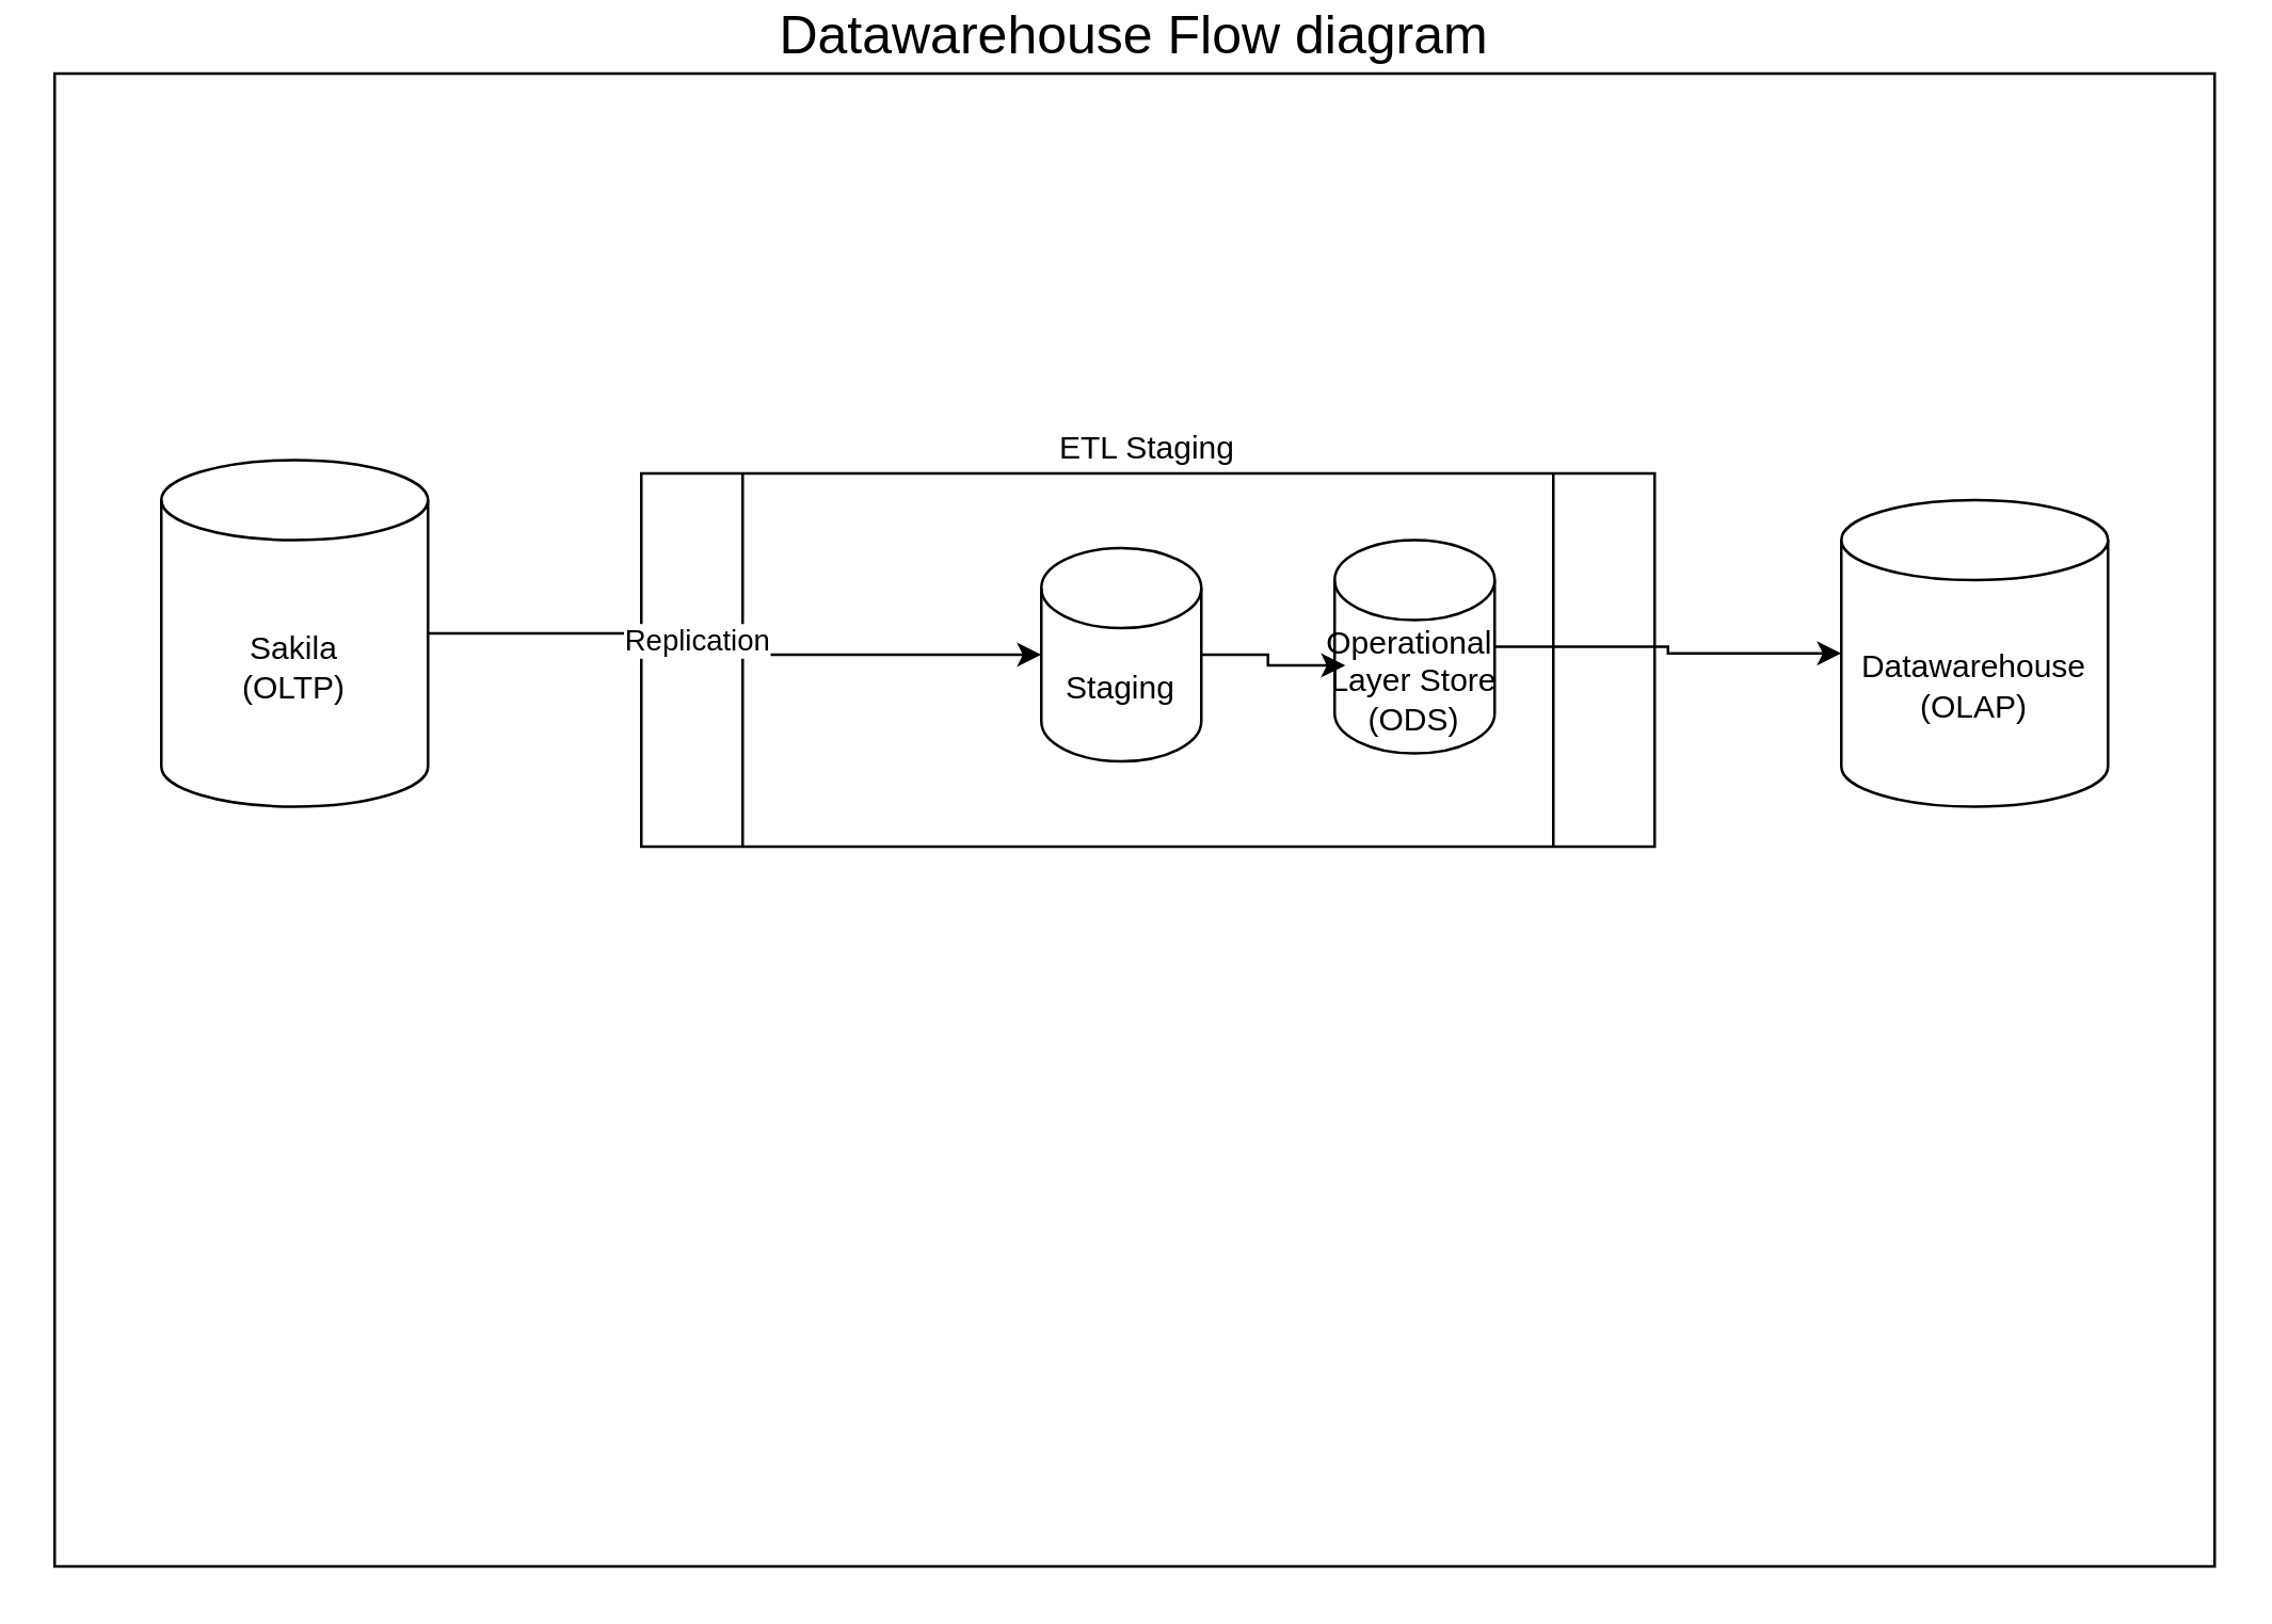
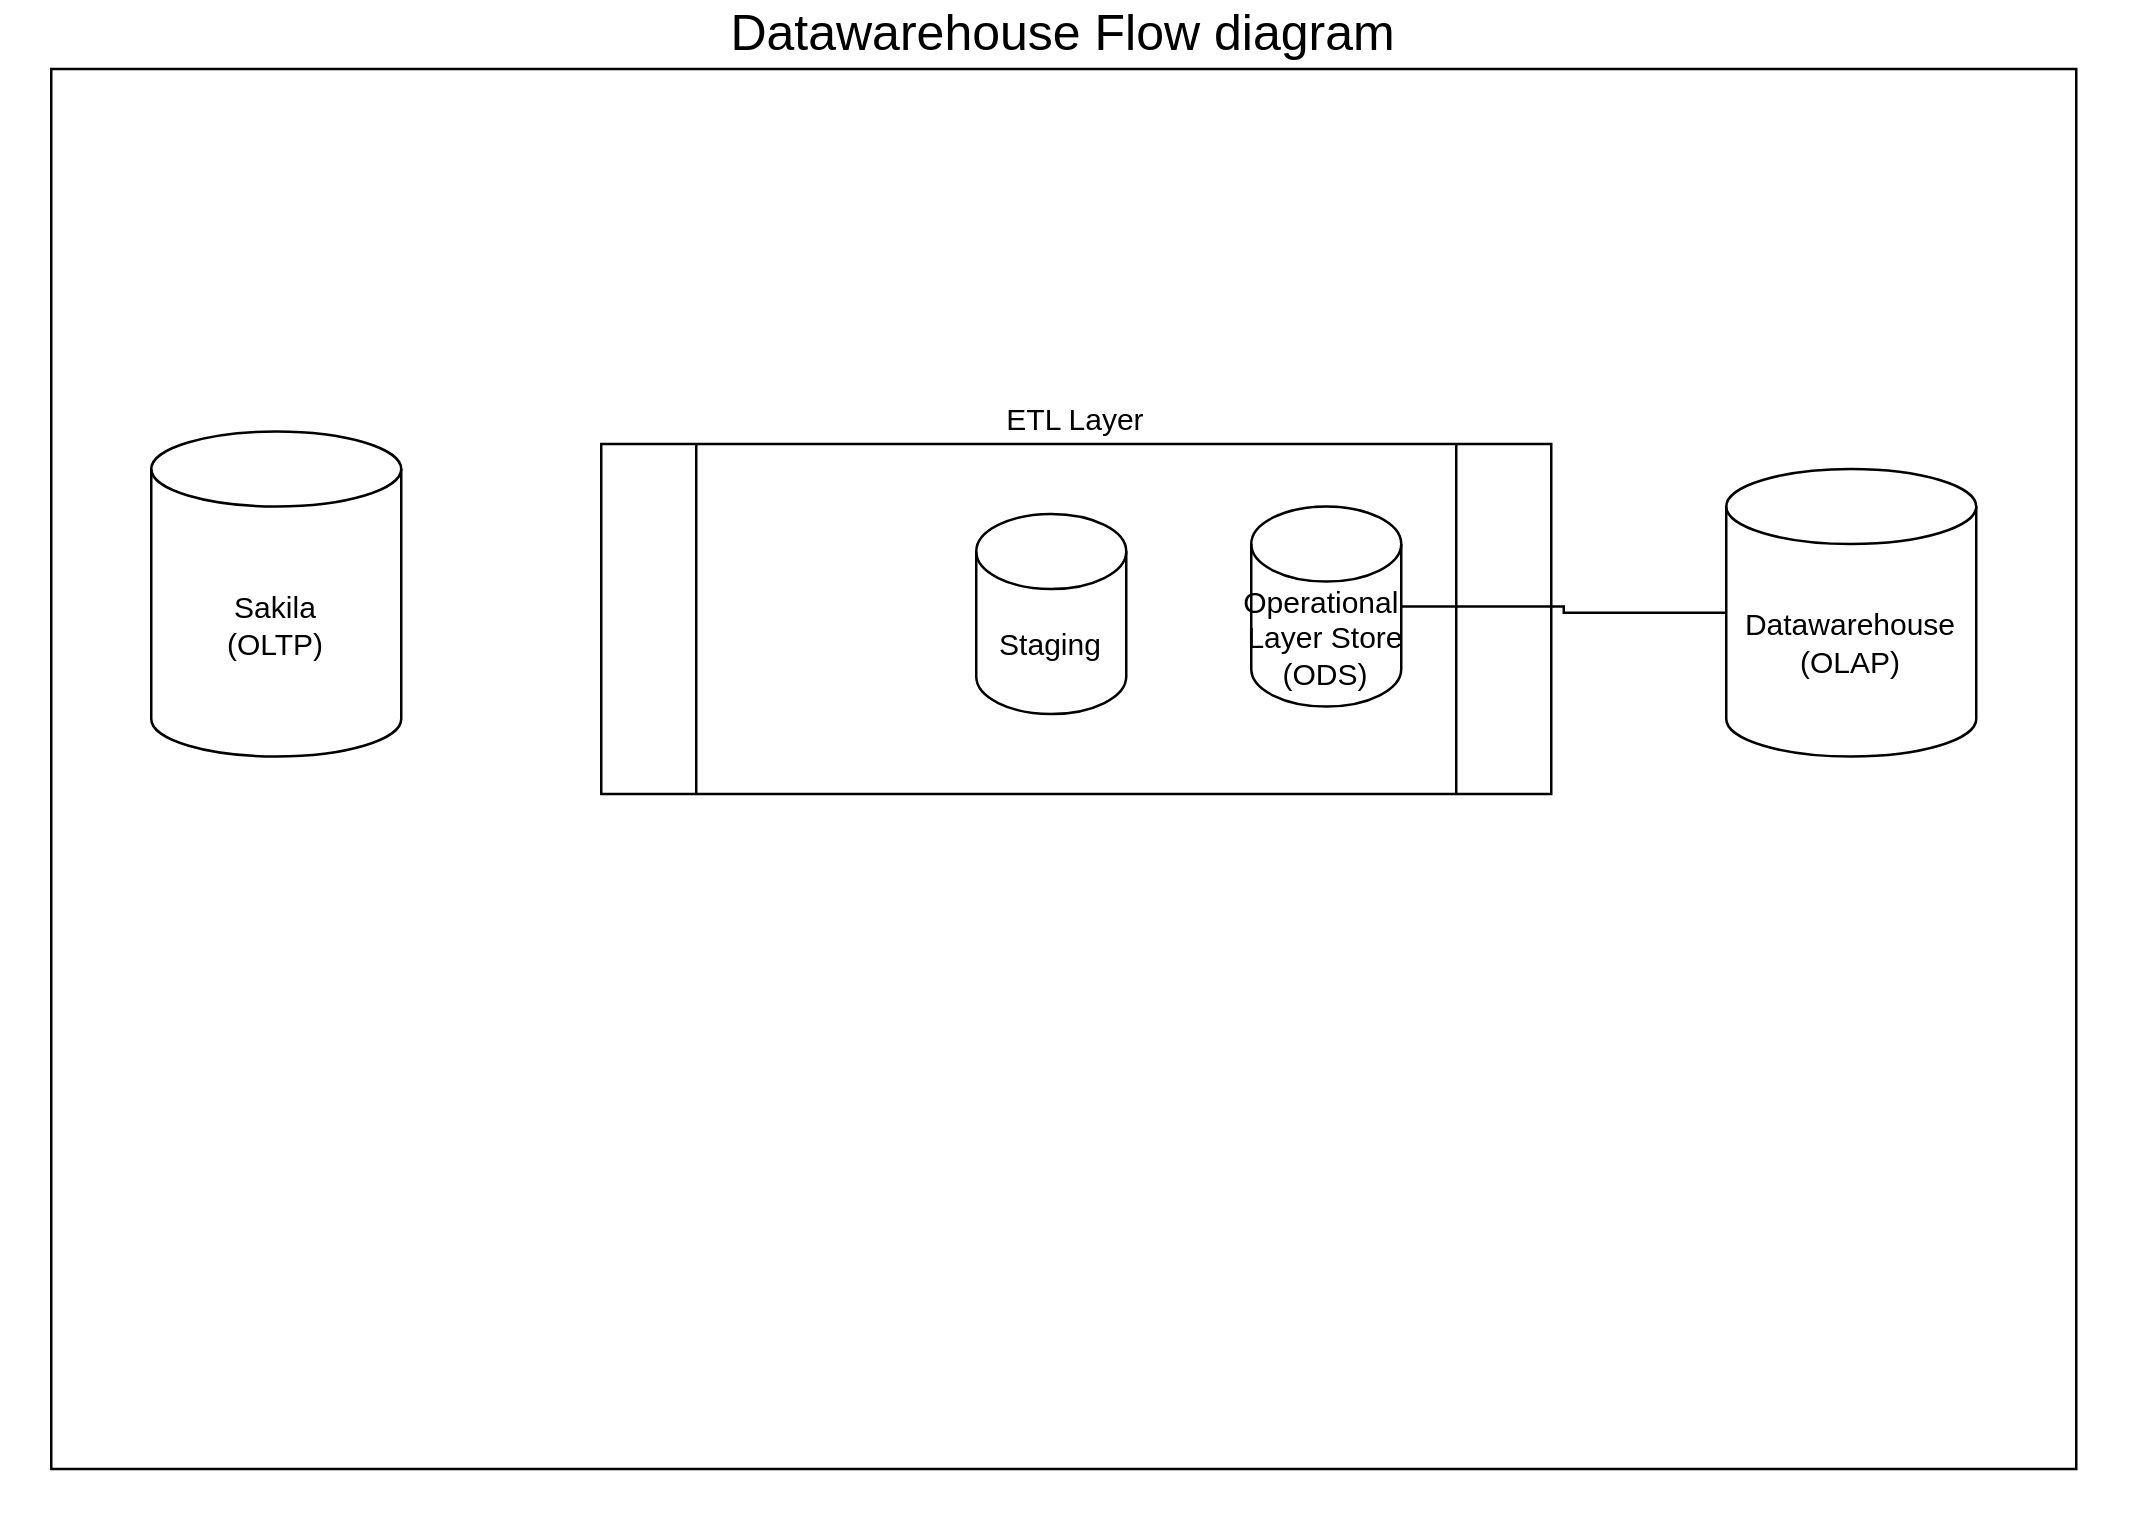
- <mxCell id="5" value="ETL Staging" style="shape=process;whiteSpace=wrap;html=1;backgroundOutline=1;labelPosition=center;verticalLabelPosition=top;align=center;verticalAlign=bottom;" parent="2" vertex="1"><mxGeometry x="220" y="150" width="380" height="140" as="geometry" /></mxCell>
+ <mxCell id="5" value="ETL Layer" style="shape=process;whiteSpace=wrap;html=1;backgroundOutline=1;labelPosition=center;verticalLabelPosition=top;align=center;verticalAlign=bottom;" parent="2" vertex="1"><mxGeometry x="220" y="150" width="380" height="140" as="geometry" /></mxCell>
- <mxCell id="7" style="edgeStyle=orthogonalEdgeStyle;rounded=0;orthogonalLoop=1;jettySize=auto;html=1;" parent="2" source="3" target="6" edge="1"><mxGeometry relative="1" as="geometry" /></mxCell>
- <mxCell id="8" value="Replication" style="edgeLabel;html=1;align=center;verticalAlign=middle;resizable=0;points=[];" parent="7" vertex="1" connectable="0"><mxGeometry x="-0.159" y="-2" relative="1" as="geometry"><mxPoint as="offset" /></mxGeometry></mxCell>
- <mxCell id="9" style="edgeStyle=orthogonalEdgeStyle;rounded=0;orthogonalLoop=1;jettySize=auto;html=1;" parent="2" source="10" target="4" edge="1"><mxGeometry relative="1" as="geometry" /></mxCell>
+ <mxCell id="9" style="edgeStyle=orthogonalEdgeStyle;rounded=0;orthogonalLoop=1;jettySize=auto;html=1;endArrow=none;" parent="2" source="10" target="4" edge="1"><mxGeometry relative="1" as="geometry" /></mxCell>
- <mxCell id="11" style="edgeStyle=orthogonalEdgeStyle;rounded=0;orthogonalLoop=1;jettySize=auto;html=1;entryX=0.067;entryY=0.588;entryDx=0;entryDy=0;entryPerimeter=0;" parent="2" source="6" target="10" edge="1"><mxGeometry relative="1" as="geometry" /></mxCell>
